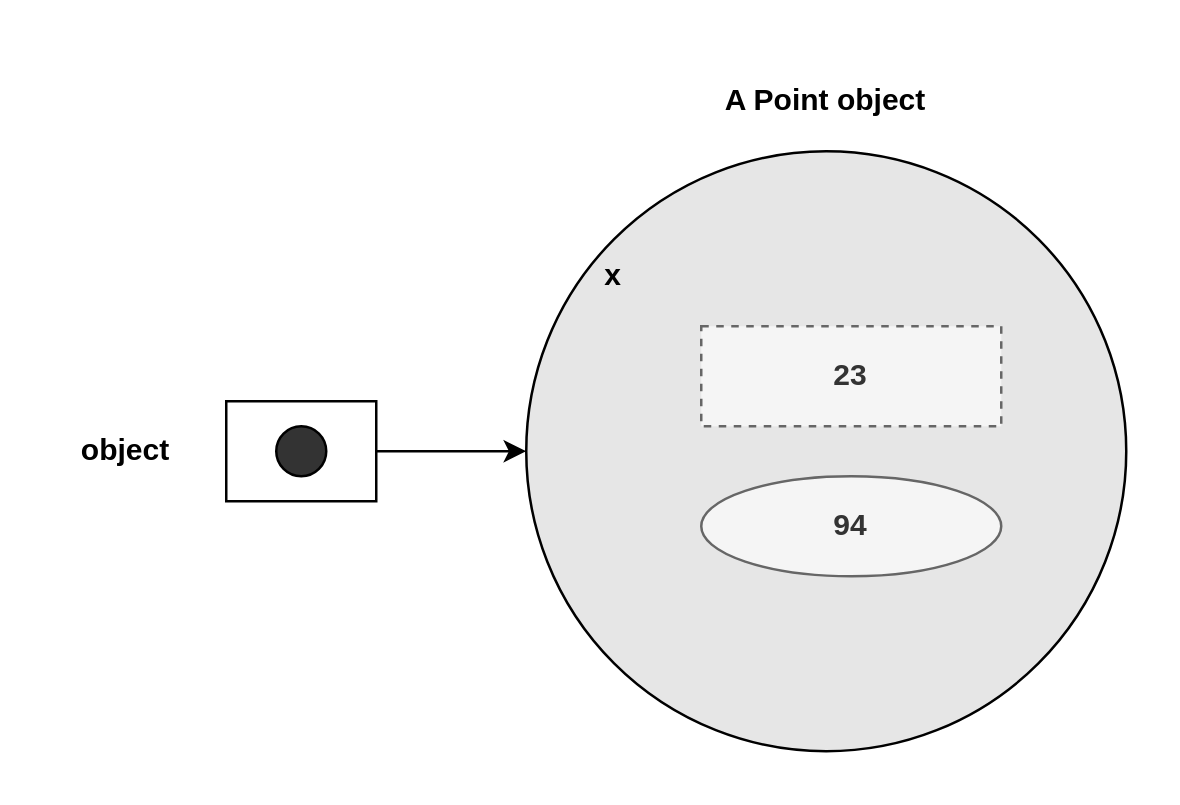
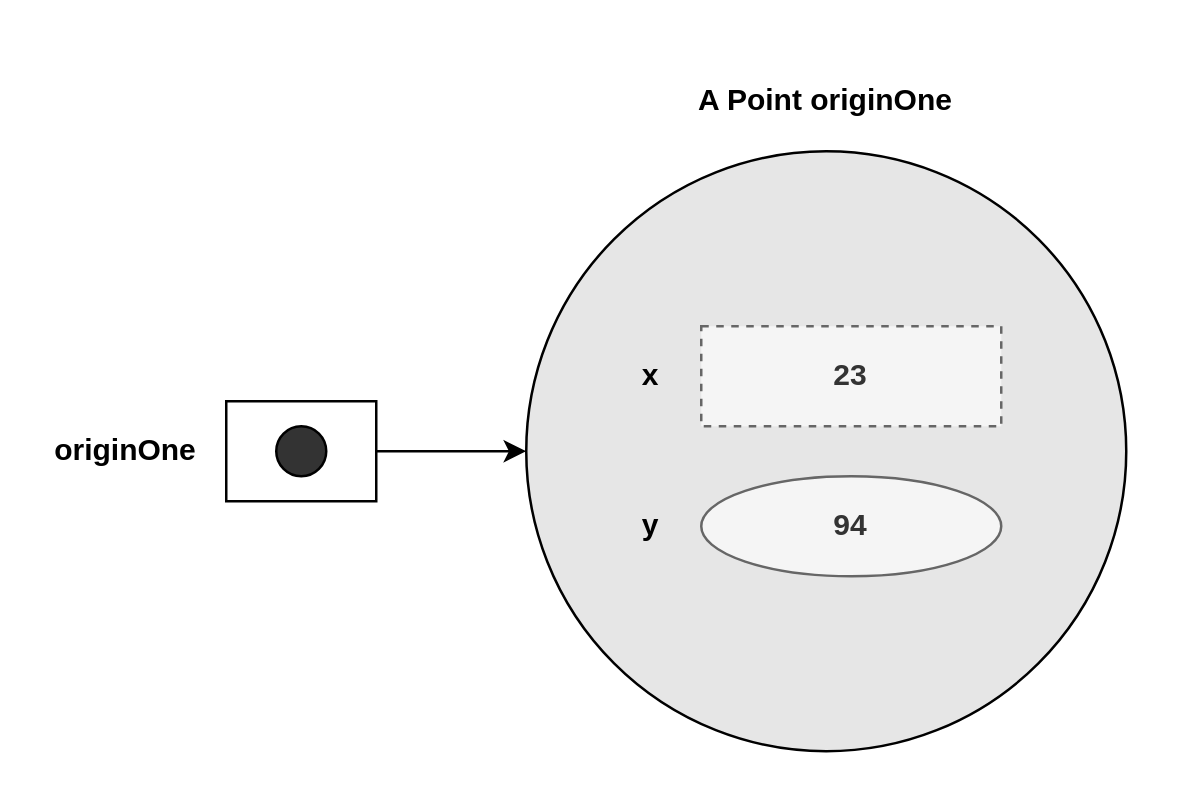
- <mxCell id="11" value="A Point object" style="text;html=1;strokeColor=none;fillColor=none;align=center;verticalAlign=middle;whiteSpace=wrap;rounded=0;fontStyle=1" vertex="1" parent="1"><mxGeometry x="230" y="20" width="200" height="40" as="geometry" /></mxCell>
+ <mxCell id="11" value="A Point originOne" style="text;html=1;strokeColor=none;fillColor=none;align=center;verticalAlign=middle;whiteSpace=wrap;rounded=0;fontStyle=1" vertex="1" parent="1"><mxGeometry x="230" y="20" width="200" height="40" as="geometry" /></mxCell>
- <mxCell id="8" value="x" style="text;html=1;strokeColor=none;fillColor=none;align=center;verticalAlign=middle;whiteSpace=wrap;rounded=0;fontStyle=1" vertex="1" parent="1"><mxGeometry x="225" y="90" width="40" height="40" as="geometry" /></mxCell>
+ <mxCell id="8" value="x" style="text;html=1;strokeColor=none;fillColor=none;align=center;verticalAlign=middle;whiteSpace=wrap;rounded=0;fontStyle=1" vertex="1" parent="1"><mxGeometry x="240" y="130" width="40" height="40" as="geometry" /></mxCell>
- <mxCell id="10" value="object" style="text;html=1;strokeColor=none;fillColor=none;align=center;verticalAlign=middle;whiteSpace=wrap;rounded=0;fontStyle=1" vertex="1" parent="1"><mxGeometry x="20" y="165" width="60" height="30" as="geometry" /></mxCell>
+ <mxCell id="10" value="originOne" style="text;html=1;strokeColor=none;fillColor=none;align=center;verticalAlign=middle;whiteSpace=wrap;rounded=0;fontStyle=1" vertex="1" parent="1"><mxGeometry x="20" y="165" width="60" height="30" as="geometry" /></mxCell>
+ <mxCell id="9" value="y" style="text;html=1;strokeColor=none;fillColor=none;align=center;verticalAlign=middle;whiteSpace=wrap;rounded=0;fontStyle=1" vertex="1" parent="1"><mxGeometry x="240" y="190" width="40" height="40" as="geometry" /></mxCell>
